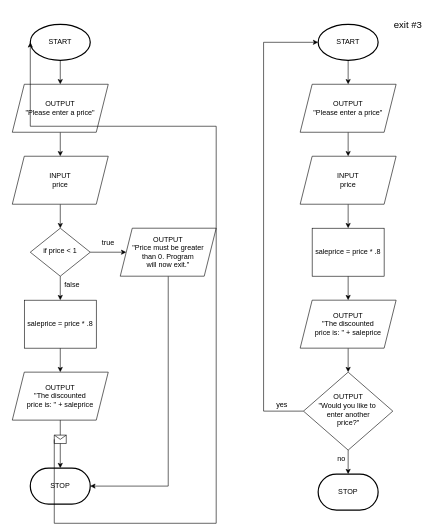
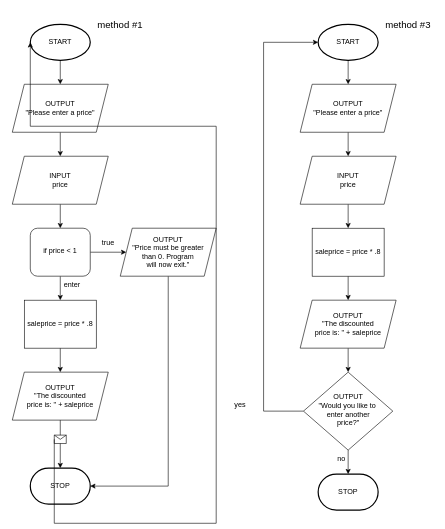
+ <mxCell id="21" value="method #1" style="text;html=1;strokeColor=none;fillColor=none;align=center;verticalAlign=middle;whiteSpace=wrap;rounded=0;fontSize=16;" vertex="1" parent="1"><mxGeometry x="160" y="20" width="80" height="40" as="geometry" /></mxCell>
- <mxCell id="33" value="exit #3" style="text;html=1;strokeColor=none;fillColor=none;align=center;verticalAlign=middle;whiteSpace=wrap;rounded=0;fontSize=16;" vertex="1" parent="1"><mxGeometry x="640" y="20" width="80" height="40" as="geometry" /></mxCell>
+ <mxCell id="33" value="method #3" style="text;html=1;strokeColor=none;fillColor=none;align=center;verticalAlign=middle;whiteSpace=wrap;rounded=0;fontSize=16;" vertex="1" parent="1"><mxGeometry x="640" y="20" width="80" height="40" as="geometry" /></mxCell>
- <mxCell id="4" value="if price &amp;lt; 1" style="rhombus;whiteSpace=wrap;html=1;shadow=0;fontFamily=Helvetica;fontSize=12;align=center;strokeWidth=1;spacing=6;spacingTop=-4;" parent="1" vertex="1"><mxGeometry x="50" y="380" width="100" height="80" as="geometry" /></mxCell>
+ <mxCell id="4" value="if price &amp;lt; 1" style="whiteSpace=wrap;html=1;shadow=0;fontFamily=Helvetica;fontSize=12;align=center;strokeWidth=1;spacing=6;spacingTop=-4;rounded=1;" parent="1" vertex="1"><mxGeometry x="50" y="380" width="100" height="80" as="geometry" /></mxCell>
- <mxCell id="12" value="false" style="text;html=1;strokeColor=none;fillColor=none;align=center;verticalAlign=middle;whiteSpace=wrap;rounded=0;" vertex="1" parent="1"><mxGeometry x="90" y="460" width="60" height="30" as="geometry" /></mxCell>
+ <mxCell id="12" value="enter" style="text;html=1;strokeColor=none;fillColor=none;align=center;verticalAlign=middle;whiteSpace=wrap;rounded=0;" vertex="1" parent="1"><mxGeometry x="90" y="460" width="60" height="30" as="geometry" /></mxCell>
- <mxCell id="37" value="yes" style="text;html=1;strokeColor=none;fillColor=none;align=center;verticalAlign=middle;whiteSpace=wrap;rounded=0;fontSize=12;" vertex="1" parent="1"><mxGeometry x="440" y="660" width="60" height="30" as="geometry" /></mxCell>
+ <mxCell id="37" value="yes" style="text;html=1;strokeColor=none;fillColor=none;align=center;verticalAlign=middle;whiteSpace=wrap;rounded=0;fontSize=12;" vertex="1" parent="1"><mxGeometry x="370" y="660" width="60" height="30" as="geometry" /></mxCell>
